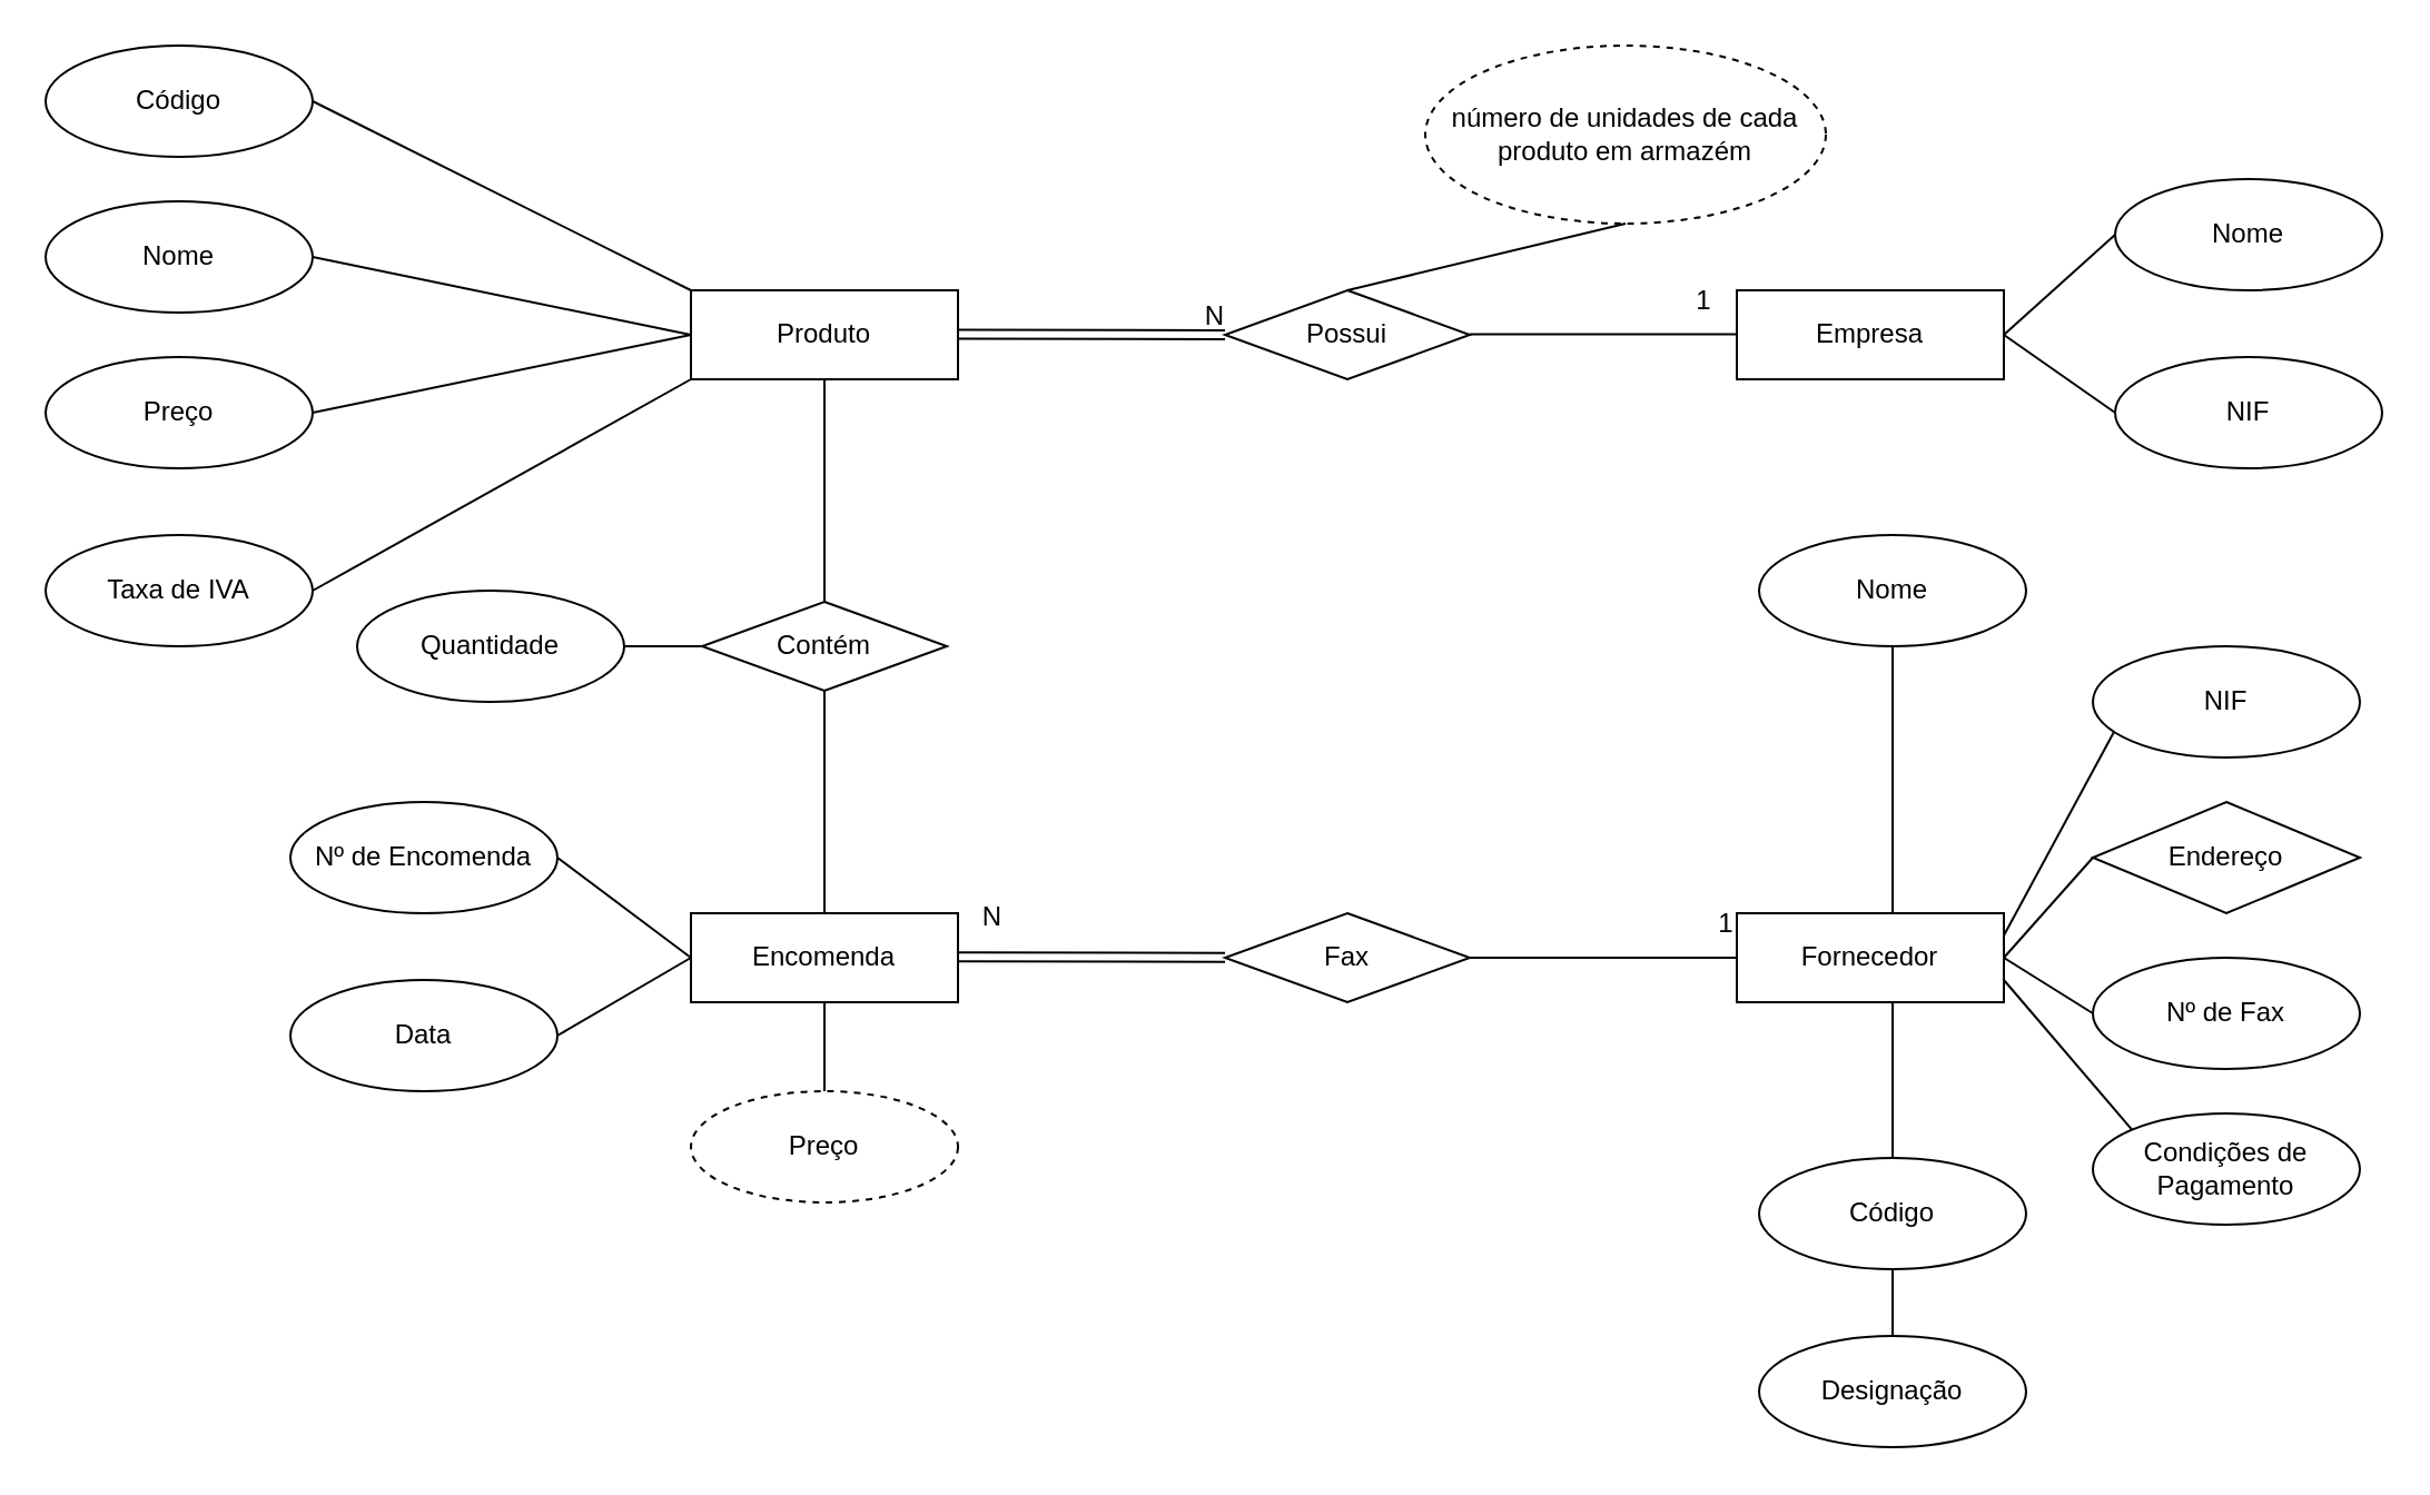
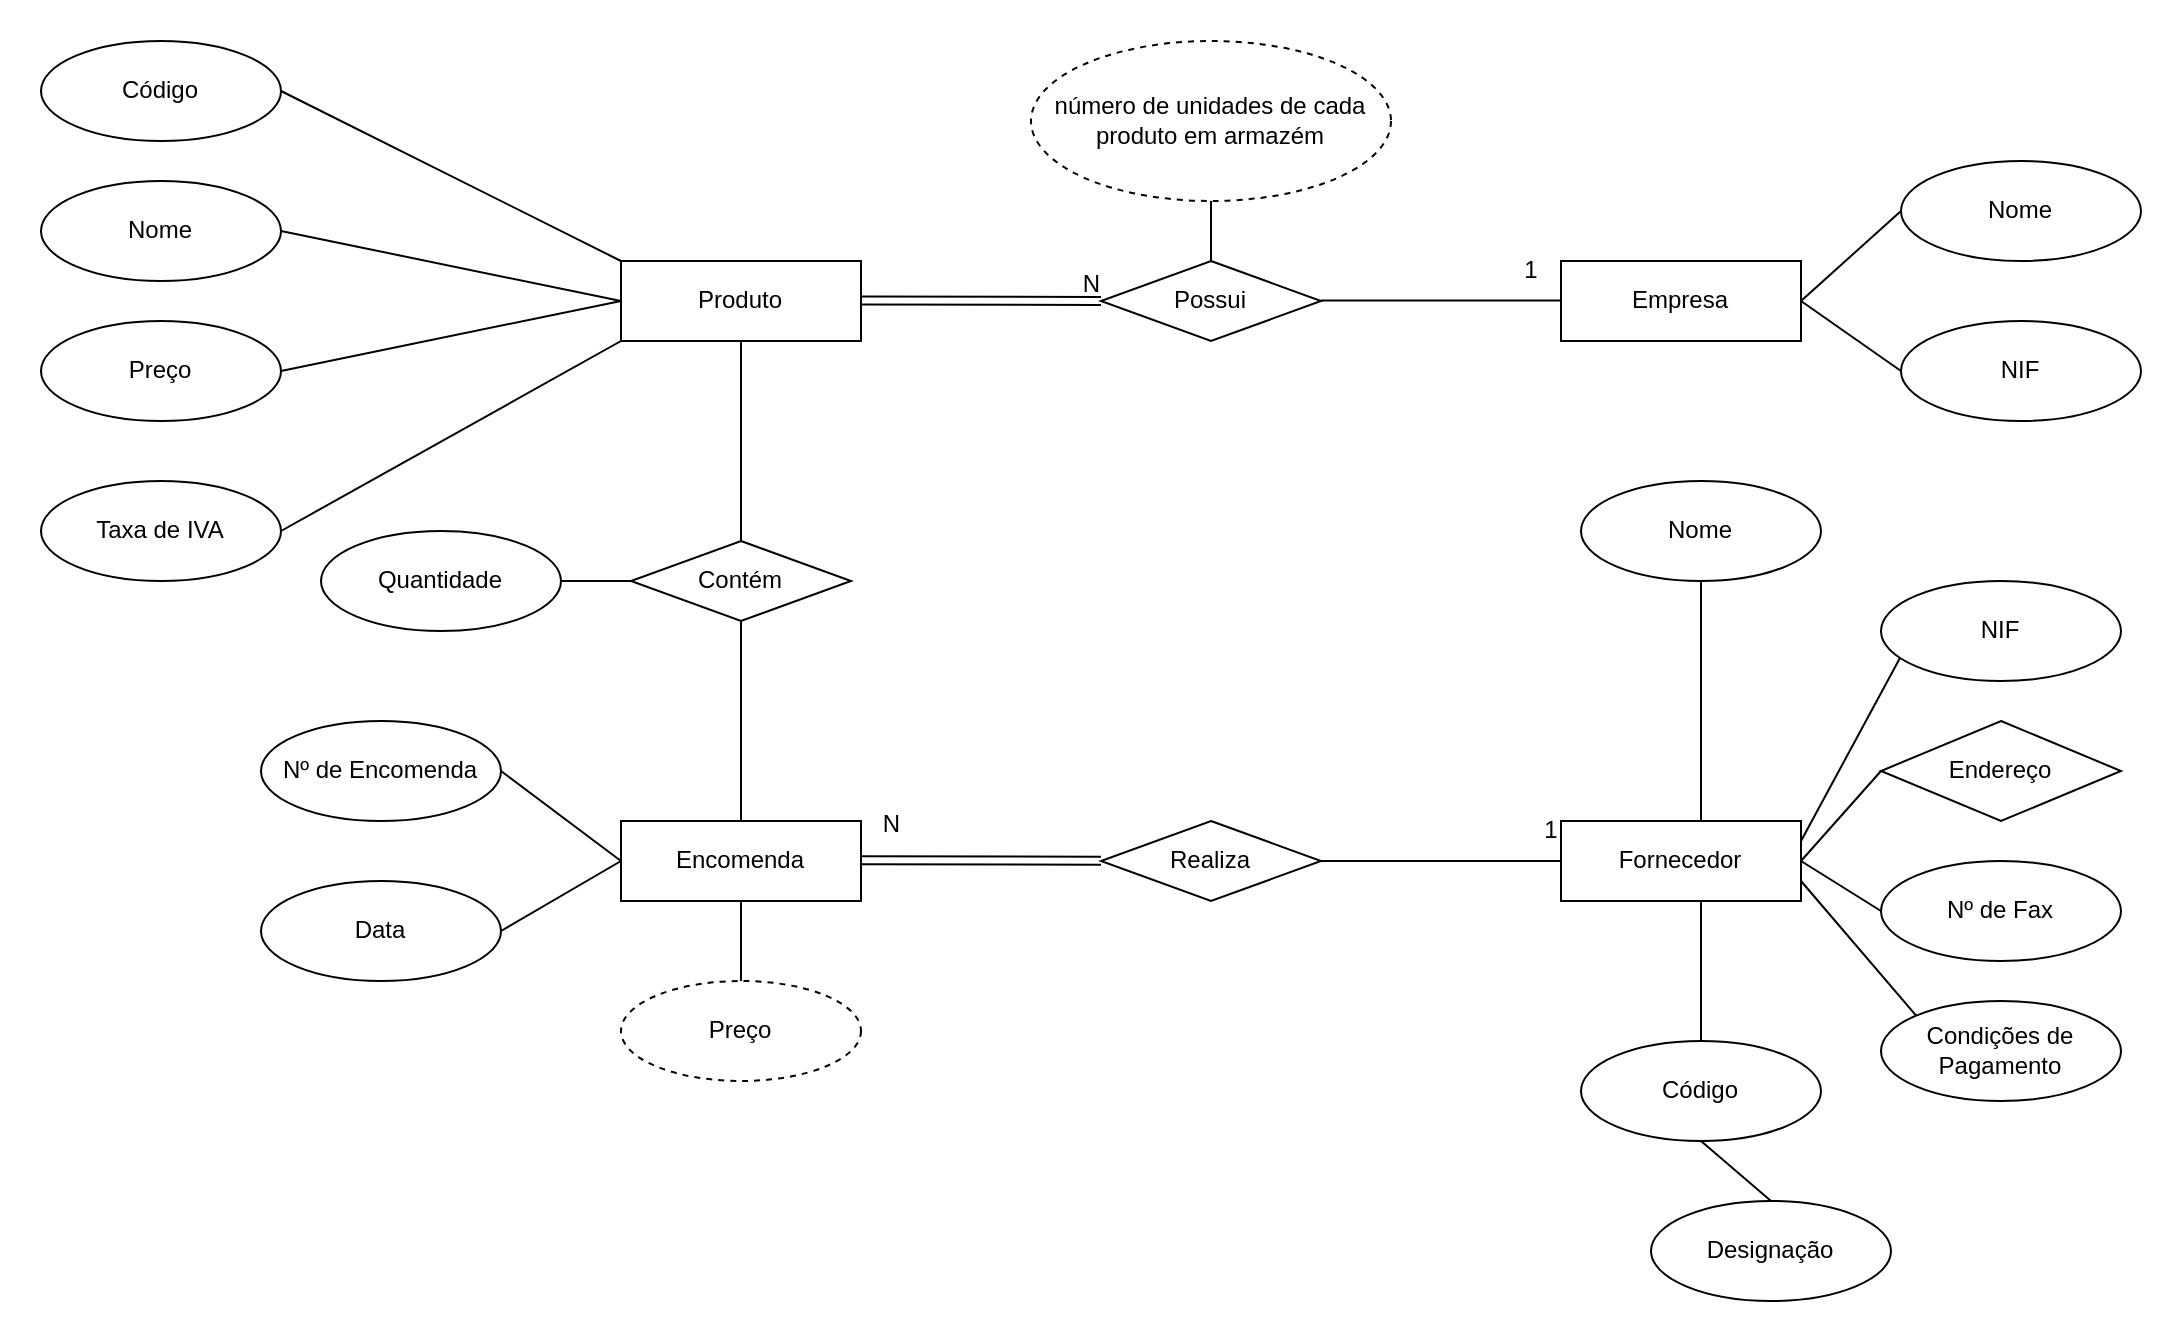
- <mxCell id="7" value="&lt;div style=&quot;&quot; title=&quot;Page 1&quot; class=&quot;page&quot;&gt;&lt;div class=&quot;layoutArea&quot;&gt;&lt;div class=&quot;column&quot;&gt;número de unidades de cada produto em armazém&lt;/div&gt;&lt;/div&gt;&lt;/div&gt;" style="dashed=1;ellipse;whiteSpace=wrap;html=1;align=center;" vertex="1" parent="1"><mxGeometry x="640" y="20" width="180" height="80" as="geometry" /></mxCell>
+ <mxCell id="7" value="&lt;div style=&quot;&quot; title=&quot;Page 1&quot; class=&quot;page&quot;&gt;&lt;div class=&quot;layoutArea&quot;&gt;&lt;div class=&quot;column&quot;&gt;número de unidades de cada produto em armazém&lt;/div&gt;&lt;/div&gt;&lt;/div&gt;" style="dashed=1;ellipse;whiteSpace=wrap;html=1;align=center;" vertex="1" parent="1"><mxGeometry x="515" y="20" width="180" height="80" as="geometry" /></mxCell>
- <mxCell id="36" value="Fax" style="rhombus;whiteSpace=wrap;html=1;" vertex="1" parent="1"><mxGeometry x="550" y="410" width="110" height="40" as="geometry" /></mxCell>
+ <mxCell id="36" value="Realiza" style="rhombus;whiteSpace=wrap;html=1;" vertex="1" parent="1"><mxGeometry x="550" y="410" width="110" height="40" as="geometry" /></mxCell>
- <mxCell id="45" value="Designação" style="ellipse;whiteSpace=wrap;html=1;" vertex="1" parent="1"><mxGeometry x="790" y="600" width="120" height="50" as="geometry" /></mxCell>
+ <mxCell id="45" value="Designação" style="ellipse;whiteSpace=wrap;html=1;" vertex="1" parent="1"><mxGeometry x="825" y="600" width="120" height="50" as="geometry" /></mxCell>
